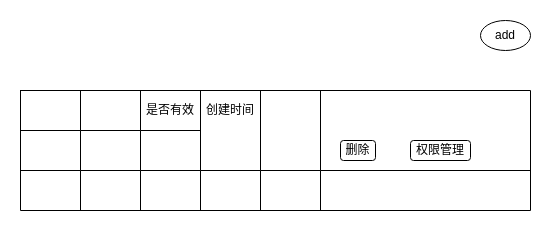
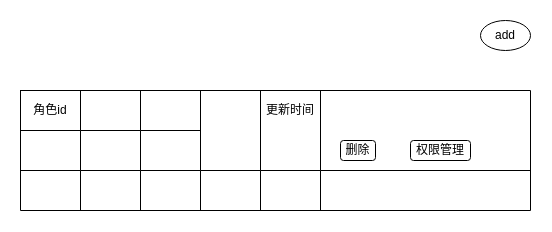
+ <mxCell id="4" value="角色id" style="shape=partialRectangle;html=1;whiteSpace=wrap;connectable=0;overflow=hidden;fillColor=none;top=0;left=0;bottom=0;right=0;" parent="3" vertex="1"><mxGeometry width="60" height="40" as="geometry" /></mxCell>
- <mxCell id="6" value="是否有效" style="shape=partialRectangle;html=1;whiteSpace=wrap;connectable=0;overflow=hidden;fillColor=none;top=0;left=0;bottom=0;right=0;" parent="3" vertex="1"><mxGeometry x="120" width="60" height="40" as="geometry" /></mxCell>
- <mxCell id="7" value="创建时间" style="shape=partialRectangle;html=1;whiteSpace=wrap;connectable=0;overflow=hidden;fillColor=none;top=0;left=0;bottom=0;right=0;" parent="3" vertex="1"><mxGeometry x="180" width="60" height="40" as="geometry" /></mxCell>
+ <mxCell id="8" value="更新时间" style="shape=partialRectangle;html=1;whiteSpace=wrap;connectable=0;overflow=hidden;fillColor=none;top=0;left=0;bottom=0;right=0;" parent="3" vertex="1"><mxGeometry x="240" width="60" height="40" as="geometry" /></mxCell>
